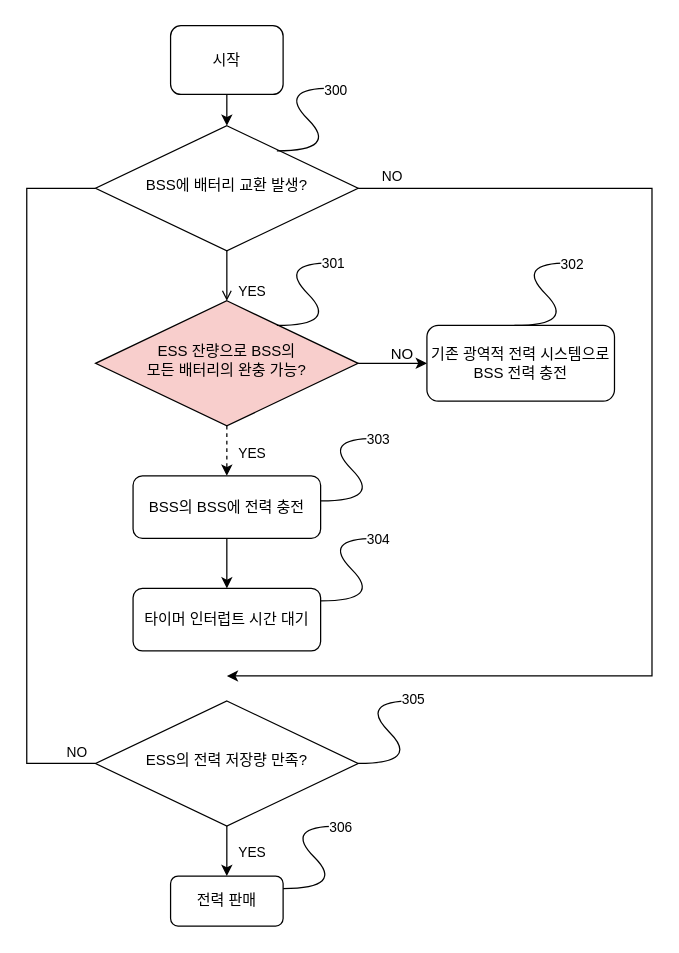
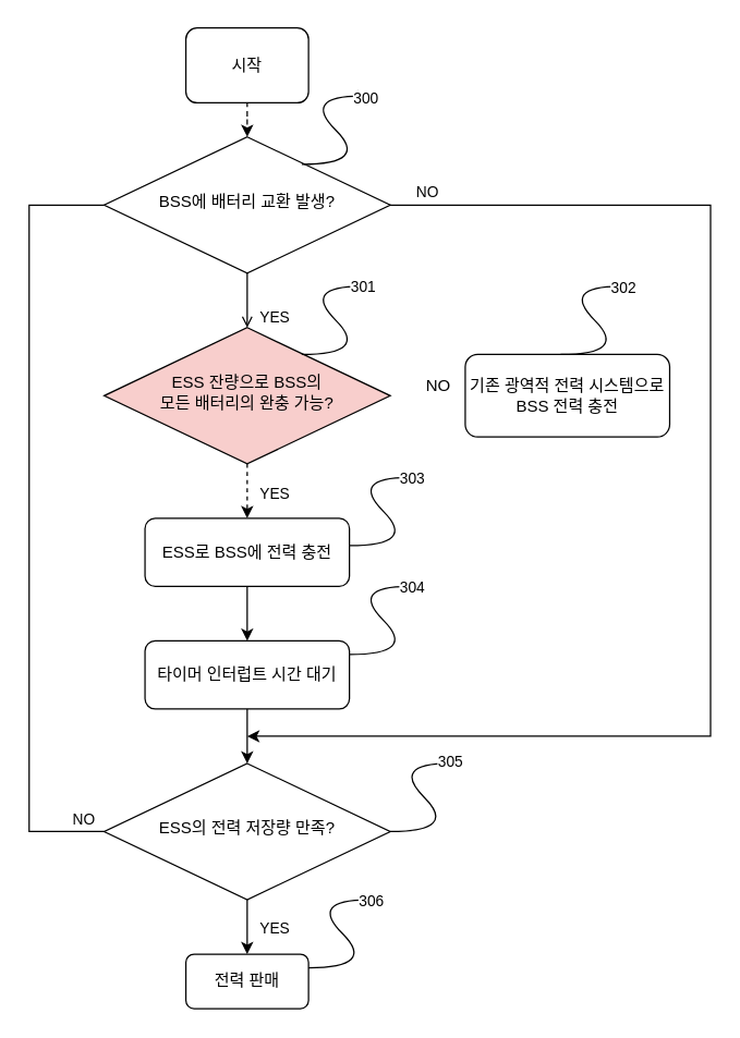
- <mxCell id="2" style="edgeStyle=orthogonalEdgeStyle;rounded=0;orthogonalLoop=1;jettySize=auto;html=1;entryX=0.5;entryY=0;entryDx=0;entryDy=0;" edge="1" parent="1" source="3" target="28"><mxGeometry relative="1" as="geometry" /></mxCell>
+ <mxCell id="2" style="edgeStyle=orthogonalEdgeStyle;rounded=0;orthogonalLoop=1;jettySize=auto;html=1;entryX=0.5;entryY=0;entryDx=0;entryDy=0;dashed=1;" edge="1" parent="1" source="3" target="28"><mxGeometry relative="1" as="geometry" /></mxCell>
- <mxCell id="6" style="edgeStyle=orthogonalEdgeStyle;rounded=0;orthogonalLoop=1;jettySize=auto;html=1;" edge="1" parent="1" source="7" target="8"><mxGeometry relative="1" as="geometry" /></mxCell>
- <mxCell id="10" value="BSS의 BSS에 전력 충전" style="rounded=1;whiteSpace=wrap;html=1;fontSize=12;glass=0;strokeWidth=1;shadow=0;" vertex="1" parent="1"><mxGeometry x="105.91" y="380" width="150" height="50" as="geometry" /></mxCell>
+ <mxCell id="10" value="ESS로 BSS에 전력 충전" style="rounded=1;whiteSpace=wrap;html=1;fontSize=12;glass=0;strokeWidth=1;shadow=0;" vertex="1" parent="1"><mxGeometry x="105.91" y="380" width="150" height="50" as="geometry" /></mxCell>
+ <mxCell id="15" style="edgeStyle=orthogonalEdgeStyle;rounded=0;orthogonalLoop=1;jettySize=auto;html=1;" edge="1" parent="1" source="16" target="21"><mxGeometry relative="1" as="geometry" /></mxCell>
